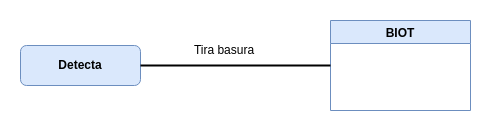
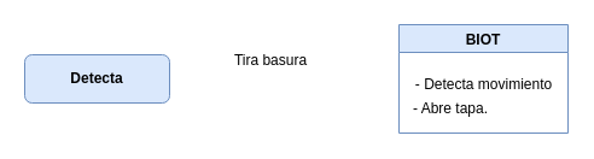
- <mxCell id="6" value="" style="endArrow=none;html=1;exitX=1;exitY=0.5;exitDx=0;exitDy=0;strokeWidth=2;entryX=0;entryY=0.5;entryDx=0;entryDy=0;" edge="1" parent="1" source="2" target="3"><mxGeometry width="50" height="50" relative="1" as="geometry"><mxPoint x="250" y="95" as="sourcePoint" /><mxPoint x="328" y="37" as="targetPoint" /></mxGeometry></mxCell>
+ <mxCell id="5" value="- Detecta movimiento" style="text;html=1;align=center;verticalAlign=middle;resizable=0;points=[];autosize=1;strokeColor=none;strokeWidth=3;perimeterSpacing=1;" vertex="1" parent="1"><mxGeometry x="335" y="60" width="130" height="20" as="geometry" /></mxCell>
+ <mxCell id="4" value="- Abre tapa." style="text;html=1;strokeColor=none;fillColor=none;align=left;verticalAlign=middle;whiteSpace=wrap;rounded=0;" vertex="1" parent="3"><mxGeometry x="10" y="60" width="120" height="20" as="geometry" /></mxCell>
